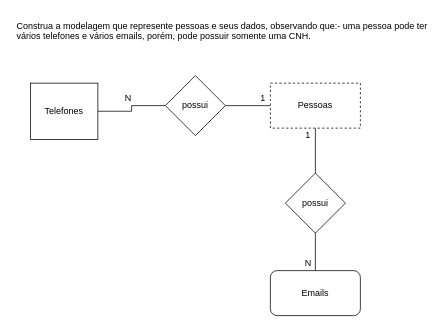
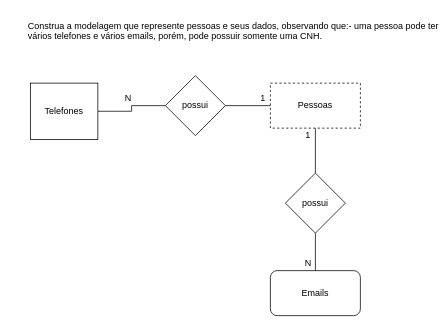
- <mxCell id="2" value="Construa a modelagem que represente pessoas e seus dados, observando que:- uma pessoa pode ter vários telefones e vários emails, porém, pode possuir somente uma CNH." style="text;whiteSpace=wrap;html=1;" parent="1" vertex="1"><mxGeometry x="20" y="20" width="550" height="40" as="geometry" /></mxCell>
+ <mxCell id="2" value="Construa a modelagem que represente pessoas e seus dados, observando que:- uma pessoa pode ter vários telefones e vários emails, porém, pode possuir somente uma CNH." style="text;whiteSpace=wrap;html=1;" parent="1" vertex="1"><mxGeometry x="35" y="20" width="550" height="40" as="geometry" /></mxCell>
